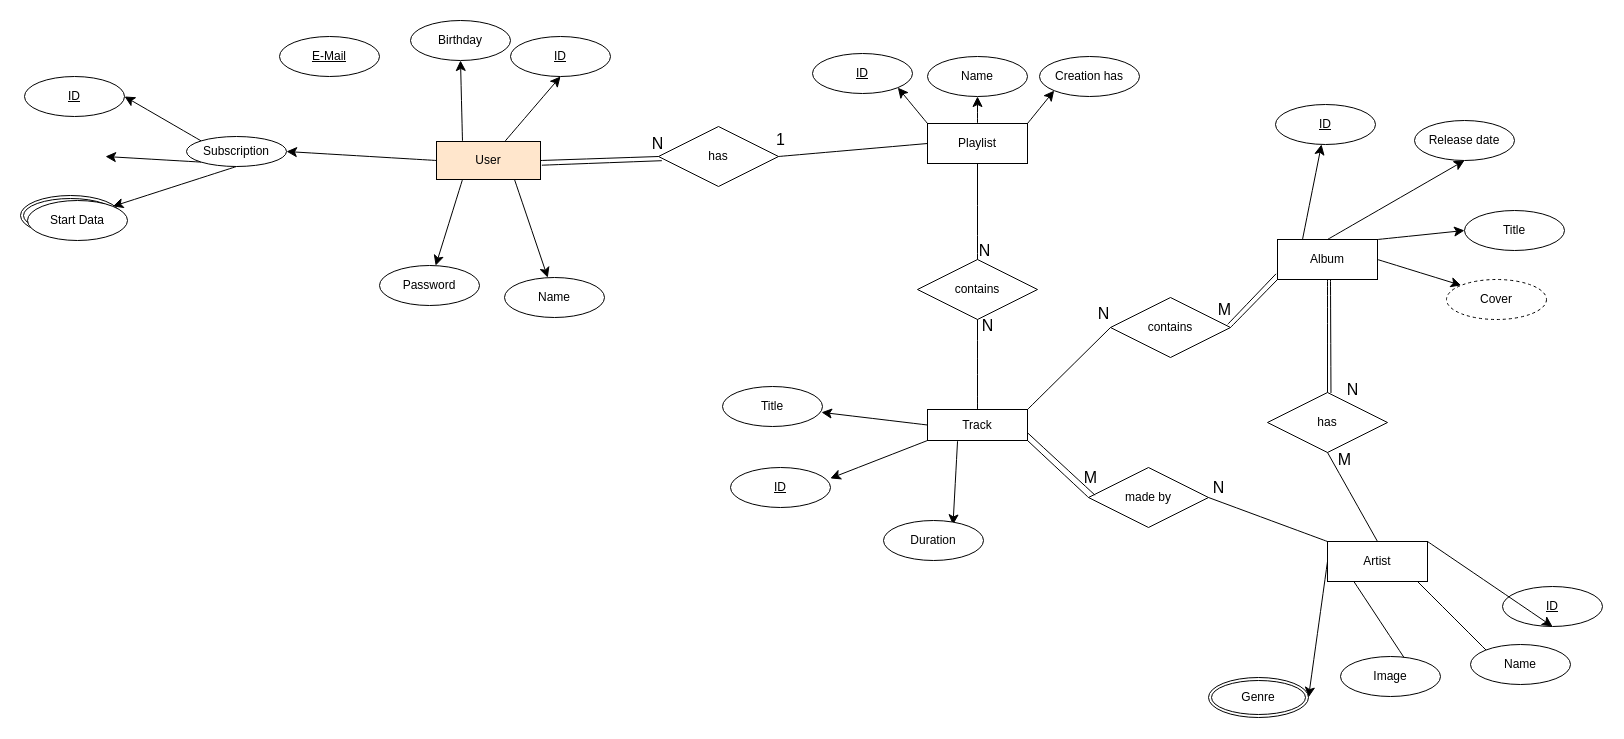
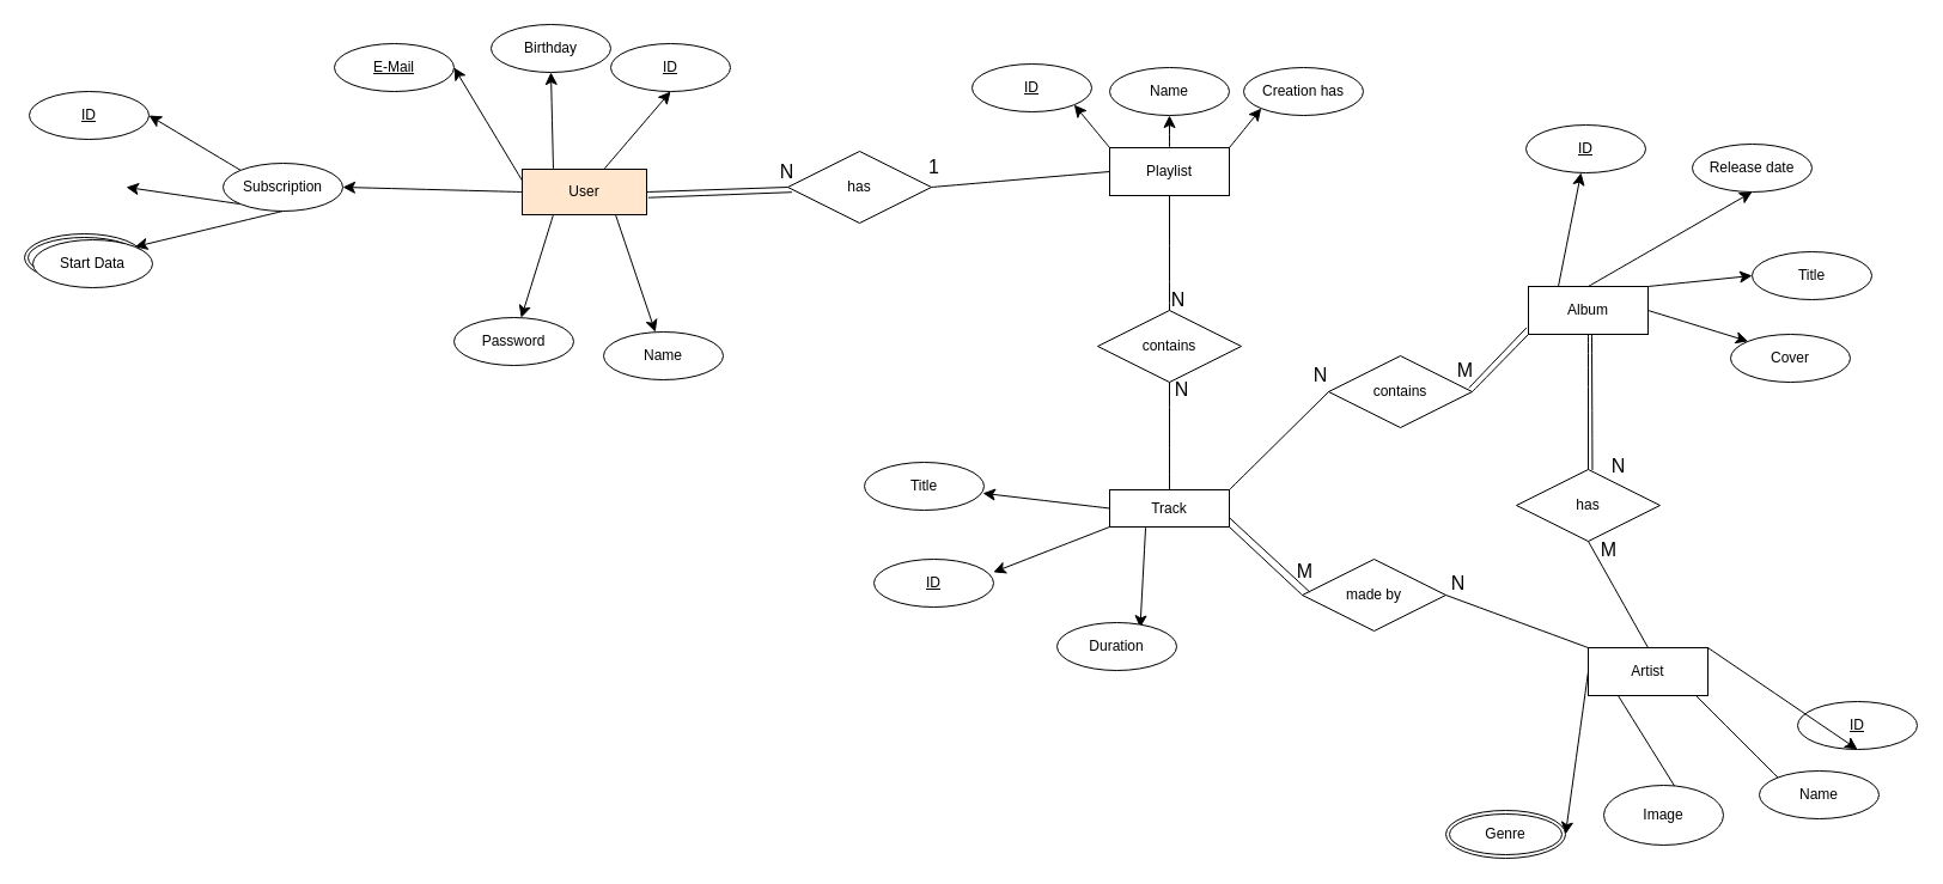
+ <mxCell id="5" style="edgeStyle=none;curved=1;rounded=0;orthogonalLoop=1;jettySize=auto;html=1;exitX=0;exitY=0.25;exitDx=0;exitDy=0;entryX=1;entryY=0.5;entryDx=0;entryDy=0;fontSize=12;startSize=8;endSize=8;" edge="1" parent="1" source="7" target="10"><mxGeometry relative="1" as="geometry" /></mxCell>
- <mxCell id="17" value="&lt;div&gt;Subscription&lt;/div&gt;" style="ellipse;whiteSpace=wrap;html=1;align=center;" vertex="1" parent="1"><mxGeometry x="186" y="136" width="100" height="30" as="geometry" /></mxCell>
+ <mxCell id="17" value="&lt;div&gt;Subscription&lt;/div&gt;" style="ellipse;whiteSpace=wrap;html=1;align=center;" vertex="1" parent="1"><mxGeometry x="186" y="136" width="100" height="40" as="geometry" /></mxCell>
- <mxCell id="37" value="Cover" style="ellipse;whiteSpace=wrap;html=1;align=center;dashed=1;" vertex="1" parent="1"><mxGeometry x="1446" y="279" width="100" height="40" as="geometry" /></mxCell>
+ <mxCell id="37" value="Cover" style="ellipse;whiteSpace=wrap;html=1;align=center;" vertex="1" parent="1"><mxGeometry x="1446" y="279" width="100" height="40" as="geometry" /></mxCell>
- <mxCell id="28" value="&lt;div&gt;Image&lt;/div&gt;" style="ellipse;whiteSpace=wrap;html=1;align=center;" vertex="1" parent="1"><mxGeometry x="1340" y="656" width="100" height="40" as="geometry" /></mxCell>
+ <mxCell id="28" value="&lt;div&gt;Image&lt;/div&gt;" style="ellipse;whiteSpace=wrap;html=1;align=center;" vertex="1" parent="1"><mxGeometry x="1340" y="656" width="100" height="50" as="geometry" /></mxCell>
